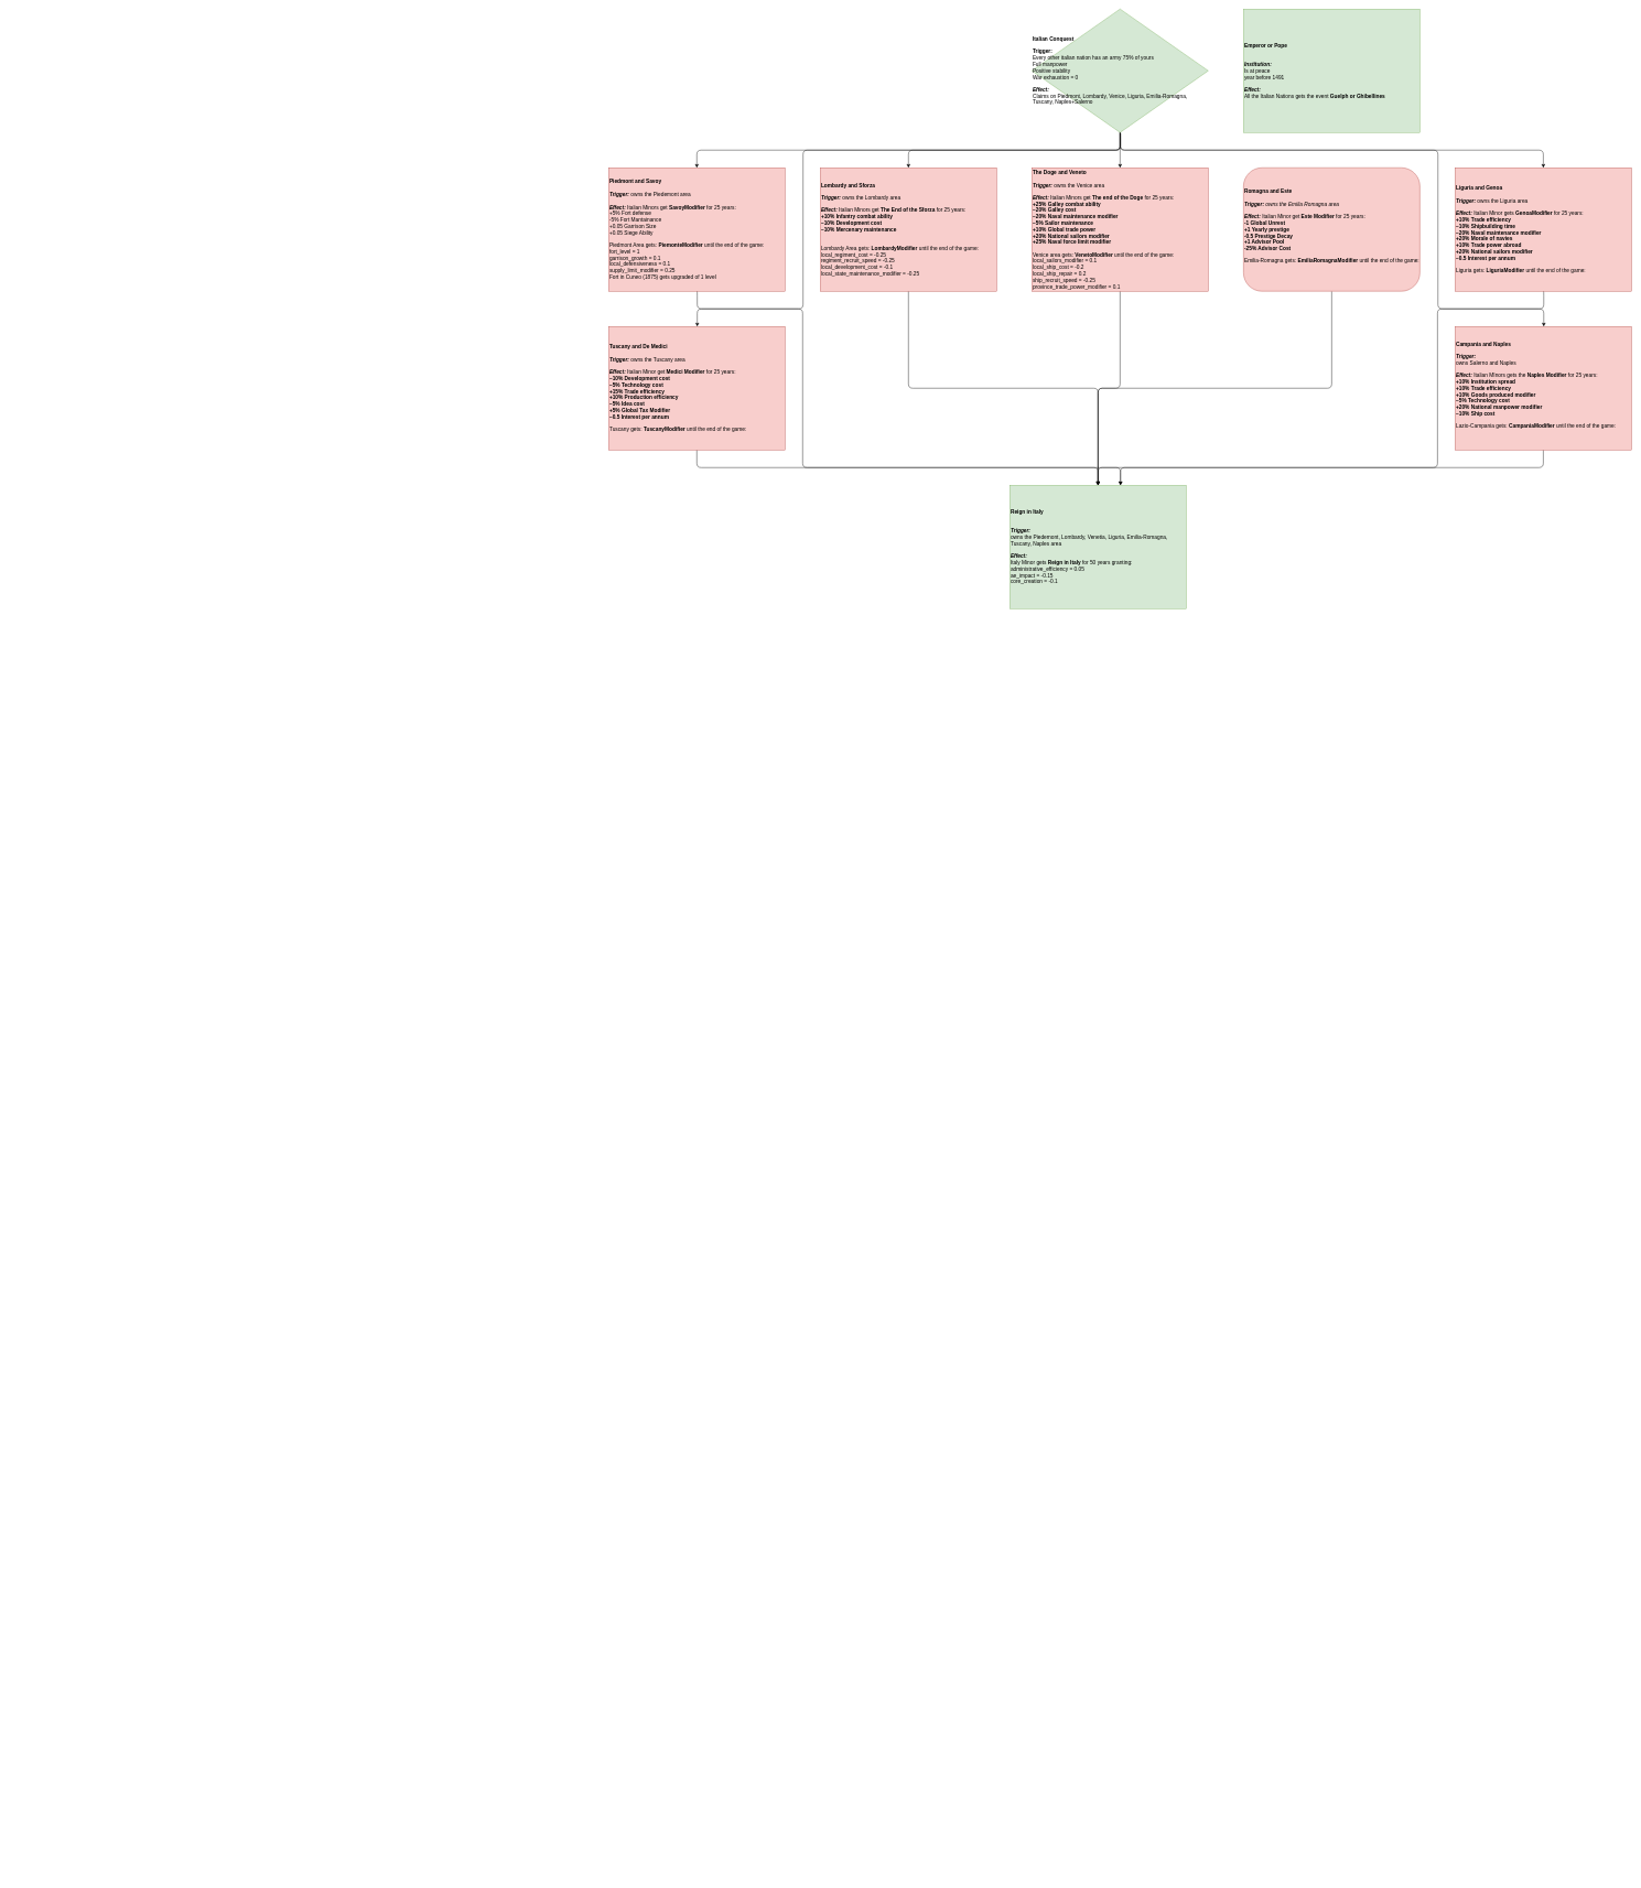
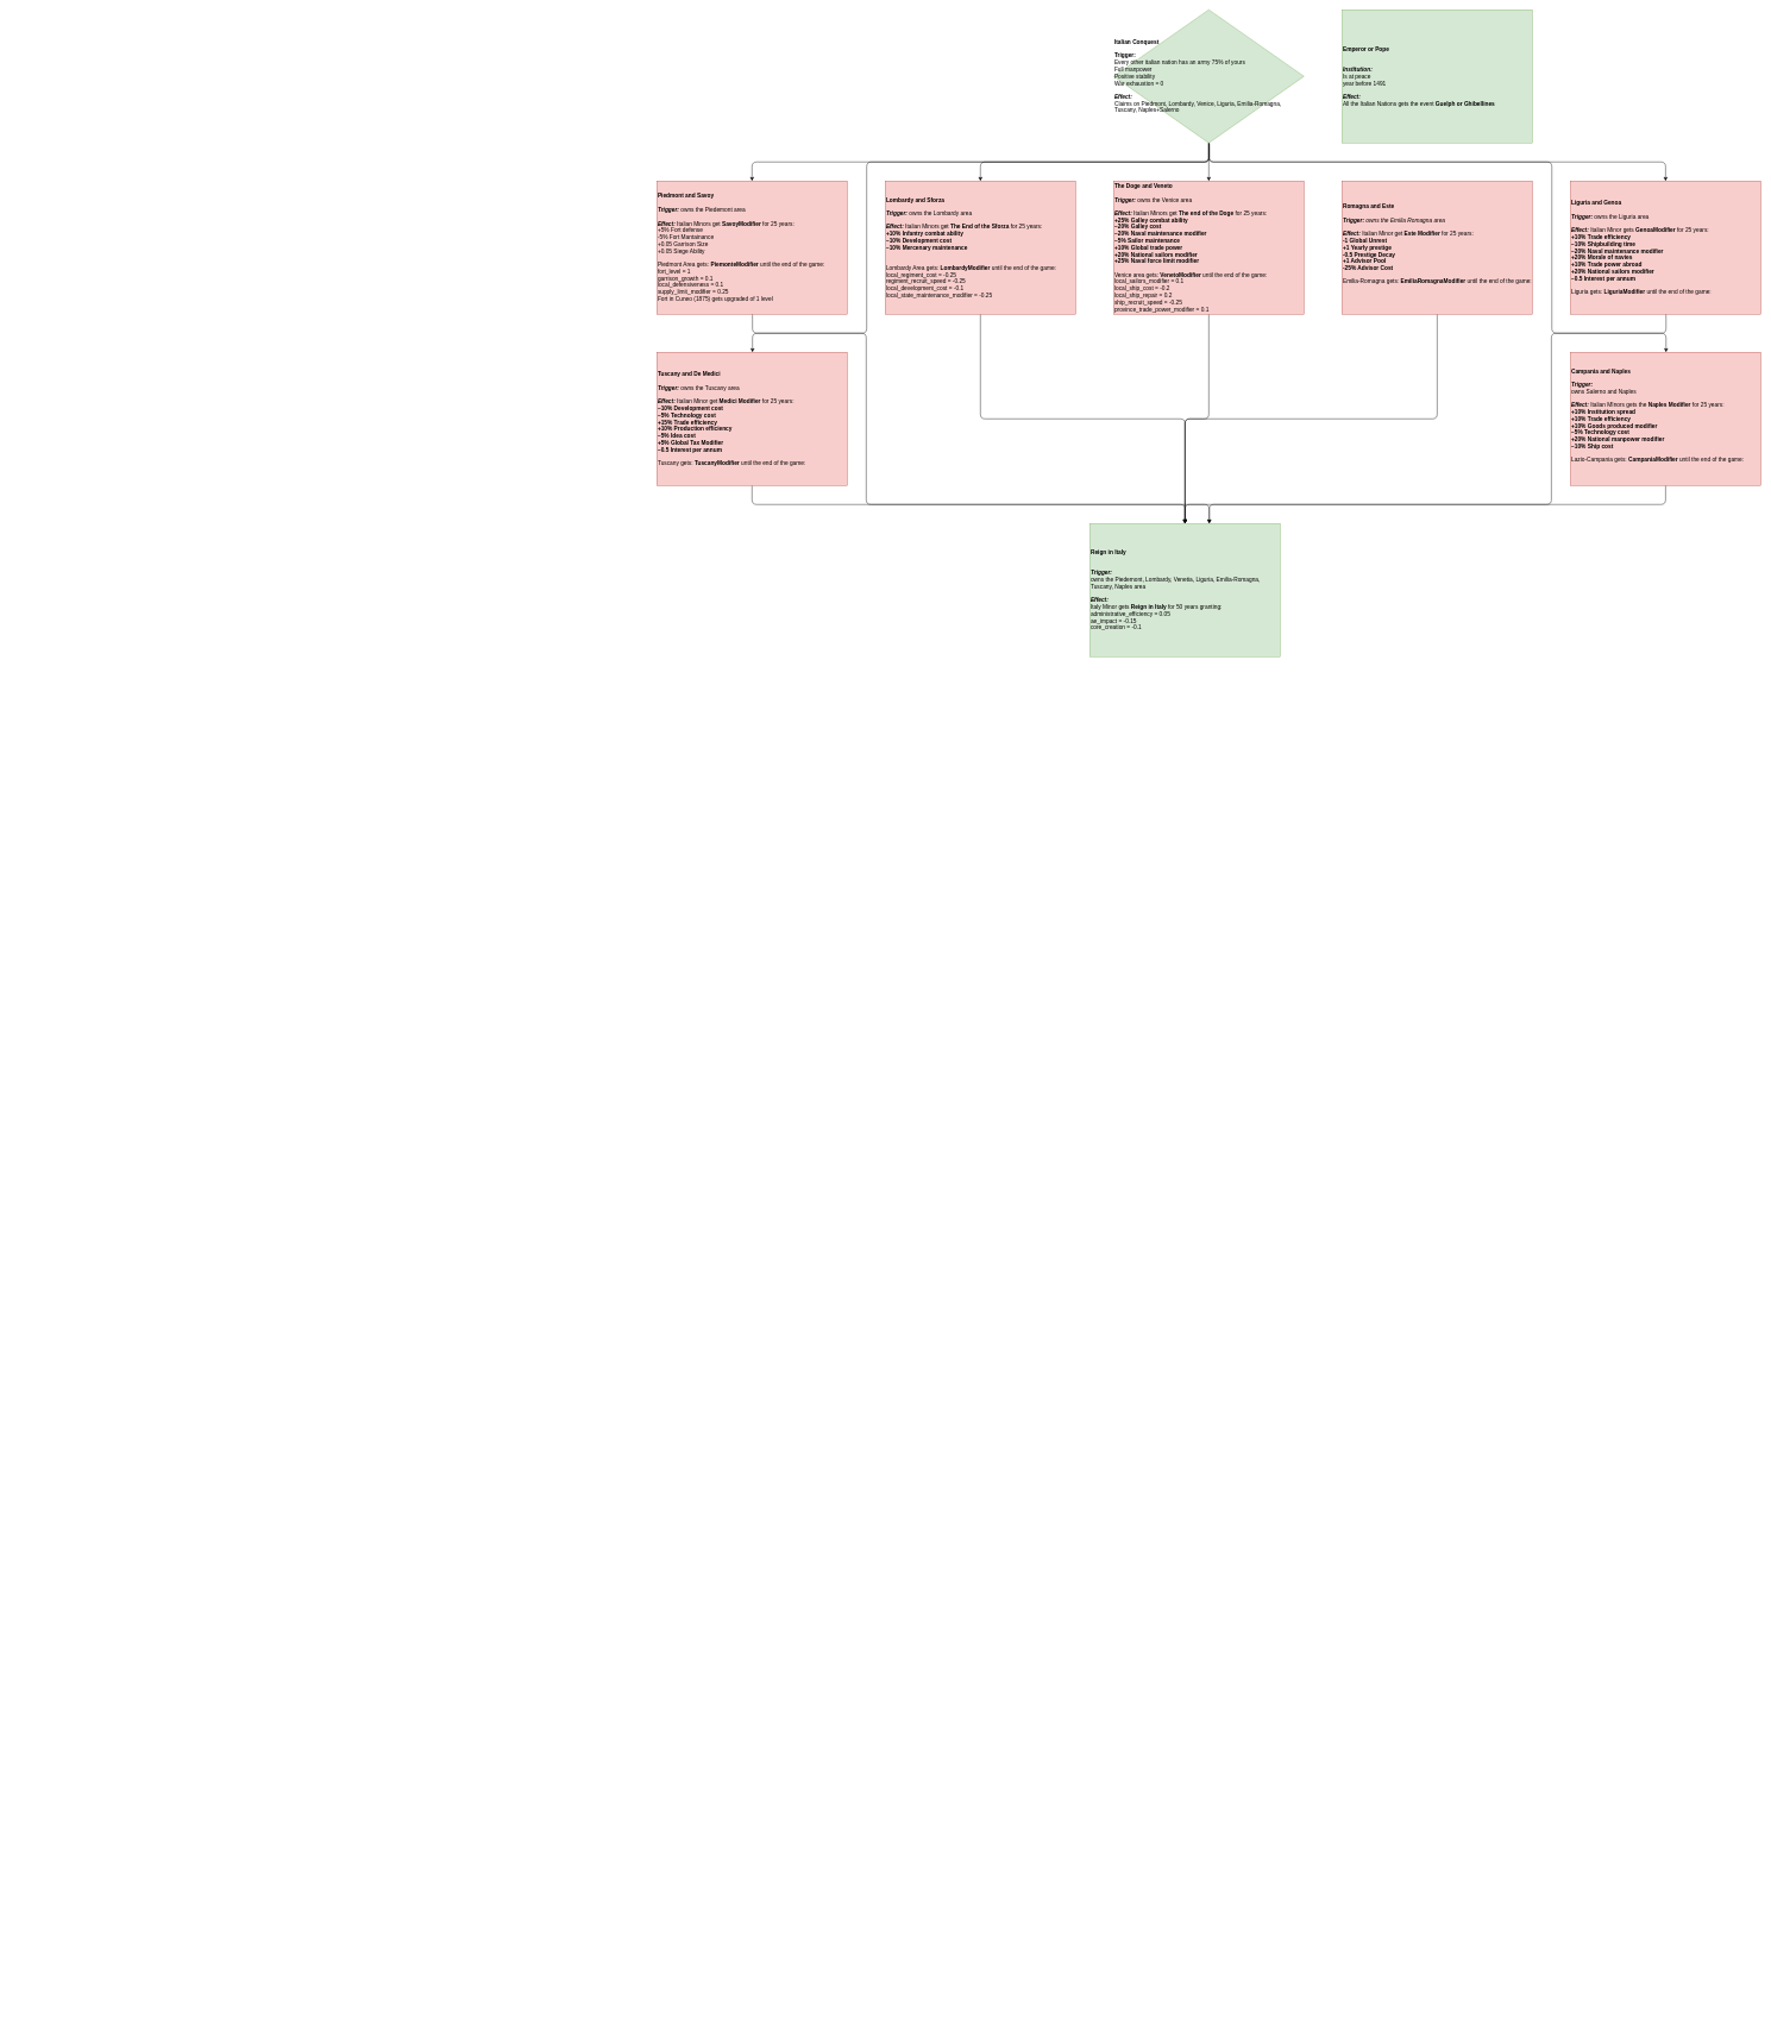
- <mxCell id="9" value="&lt;div&gt;&lt;b&gt;Romagna and Este&lt;/b&gt;&lt;/div&gt;&lt;div&gt;&lt;b&gt;&lt;i&gt;&lt;br&gt;&lt;/i&gt;&lt;/b&gt;&lt;/div&gt;&lt;i style=&quot;font-weight: bold&quot;&gt;&lt;div&gt;&lt;i&gt;Trigger:&amp;nbsp;&lt;/i&gt;&lt;span style=&quot;font-weight: normal&quot;&gt;owns the Emilia Romagna area&lt;/span&gt;&lt;/div&gt;&lt;/i&gt;&lt;div&gt;&lt;br&gt;&lt;/div&gt;&lt;div style=&quot;font-size: 12px&quot;&gt;&lt;font style=&quot;font-size: 12px&quot;&gt;&lt;b style=&quot;font-size: 12px&quot;&gt;&lt;i style=&quot;font-size: 12px&quot;&gt;Effect:&amp;nbsp;&lt;/i&gt;&lt;/b&gt;&lt;/font&gt;&lt;span&gt;Italian Minor get &lt;/span&gt;&lt;b&gt;Este Modifier&lt;/b&gt;&lt;span&gt;&amp;nbsp;for 25 years:&lt;/span&gt;&lt;/div&gt;&lt;div style=&quot;font-size: 12px&quot;&gt;&lt;div&gt;&lt;b&gt;-1 Global Unrest&lt;/b&gt;&lt;/div&gt;&lt;div&gt;&lt;b&gt;+1 Yearly prestige&lt;/b&gt;&lt;br&gt;&lt;/div&gt;&lt;div&gt;&lt;b&gt;-0.5 Prestige Decay&lt;/b&gt;&lt;/div&gt;&lt;div&gt;&lt;b&gt;+1 Advisor Pool&lt;/b&gt;&lt;/div&gt;&lt;div&gt;&lt;b&gt;-25% Advisor Cost&lt;/b&gt;&lt;/div&gt;&lt;div&gt;&lt;b&gt;&lt;br&gt;&lt;/b&gt;&lt;/div&gt;&lt;div&gt;Emilia-Romagna gets:&amp;nbsp;&lt;b&gt;EmiliaRomagnaModifier&lt;/b&gt;&lt;span&gt;&amp;nbsp;until the end of the game:&lt;/span&gt;&lt;/div&gt;&lt;div&gt;&lt;br&gt;&lt;/div&gt;&lt;/div&gt;" style="whiteSpace=wrap;html=1;align=left;fontSize=12;fillColor=#f8cecc;strokeColor=#b85450;rounded=1;" parent="1" vertex="1"><mxGeometry x="2820" y="380" width="400" height="280" as="geometry" /></mxCell>
+ <mxCell id="9" value="&lt;div&gt;&lt;b&gt;Romagna and Este&lt;/b&gt;&lt;/div&gt;&lt;div&gt;&lt;b&gt;&lt;i&gt;&lt;br&gt;&lt;/i&gt;&lt;/b&gt;&lt;/div&gt;&lt;i style=&quot;font-weight: bold&quot;&gt;&lt;div&gt;&lt;i&gt;Trigger:&amp;nbsp;&lt;/i&gt;&lt;span style=&quot;font-weight: normal&quot;&gt;owns the Emilia Romagna area&lt;/span&gt;&lt;/div&gt;&lt;/i&gt;&lt;div&gt;&lt;br&gt;&lt;/div&gt;&lt;div style=&quot;font-size: 12px&quot;&gt;&lt;font style=&quot;font-size: 12px&quot;&gt;&lt;b style=&quot;font-size: 12px&quot;&gt;&lt;i style=&quot;font-size: 12px&quot;&gt;Effect:&amp;nbsp;&lt;/i&gt;&lt;/b&gt;&lt;/font&gt;&lt;span&gt;Italian Minor get &lt;/span&gt;&lt;b&gt;Este Modifier&lt;/b&gt;&lt;span&gt;&amp;nbsp;for 25 years:&lt;/span&gt;&lt;/div&gt;&lt;div style=&quot;font-size: 12px&quot;&gt;&lt;div&gt;&lt;b&gt;-1 Global Unrest&lt;/b&gt;&lt;/div&gt;&lt;div&gt;&lt;b&gt;+1 Yearly prestige&lt;/b&gt;&lt;br&gt;&lt;/div&gt;&lt;div&gt;&lt;b&gt;-0.5 Prestige Decay&lt;/b&gt;&lt;/div&gt;&lt;div&gt;&lt;b&gt;+1 Advisor Pool&lt;/b&gt;&lt;/div&gt;&lt;div&gt;&lt;b&gt;-25% Advisor Cost&lt;/b&gt;&lt;/div&gt;&lt;div&gt;&lt;b&gt;&lt;br&gt;&lt;/b&gt;&lt;/div&gt;&lt;div&gt;Emilia-Romagna gets:&amp;nbsp;&lt;b&gt;EmiliaRomagnaModifier&lt;/b&gt;&lt;span&gt;&amp;nbsp;until the end of the game:&lt;/span&gt;&lt;/div&gt;&lt;div&gt;&lt;br&gt;&lt;/div&gt;&lt;/div&gt;" style="rounded=0;whiteSpace=wrap;html=1;align=left;fontSize=12;fillColor=#f8cecc;strokeColor=#b85450;" parent="1" vertex="1"><mxGeometry x="2820" y="380" width="400" height="280" as="geometry" /></mxCell>
- <mxCell id="8" style="edgeStyle=orthogonalEdgeStyle;orthogonalLoop=1;jettySize=auto;html=1;exitX=0.5;exitY=1;exitDx=0;exitDy=0;comic=0;startArrow=none;startFill=0;fillColor=#FF0000;strokeColor=#000000;rounded=1;endArrow=none;" parent="1" source="9" target="21" edge="1"><mxGeometry relative="1" as="geometry" /></mxCell>
+ <mxCell id="8" style="edgeStyle=orthogonalEdgeStyle;orthogonalLoop=1;jettySize=auto;html=1;exitX=0.5;exitY=1;exitDx=0;exitDy=0;comic=0;startArrow=none;startFill=0;fillColor=#FF0000;strokeColor=#000000;rounded=1;" parent="1" source="9" target="21" edge="1"><mxGeometry relative="1" as="geometry" /></mxCell>
